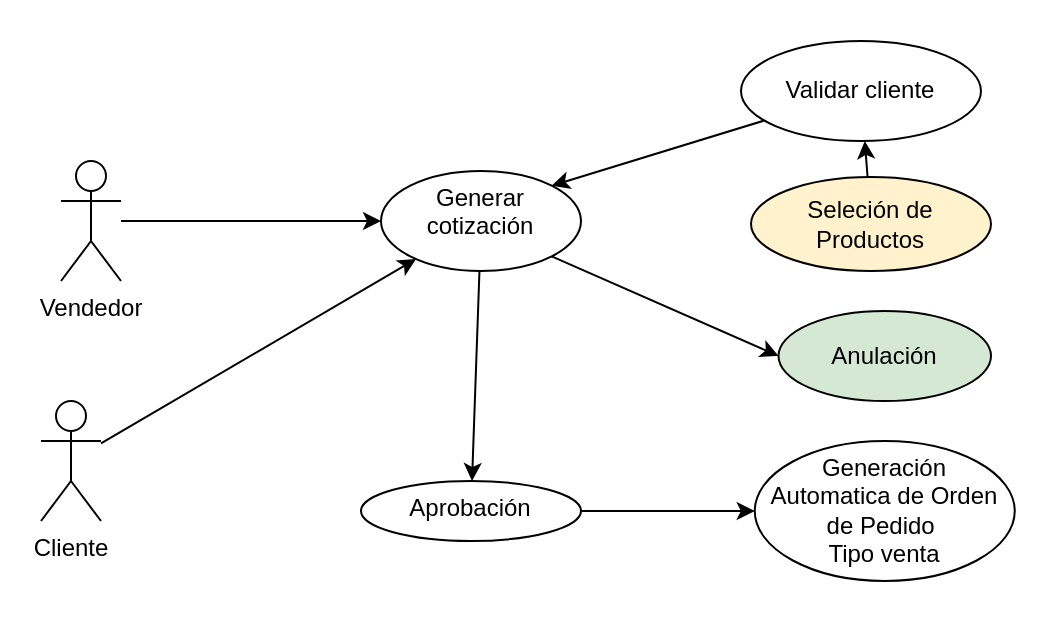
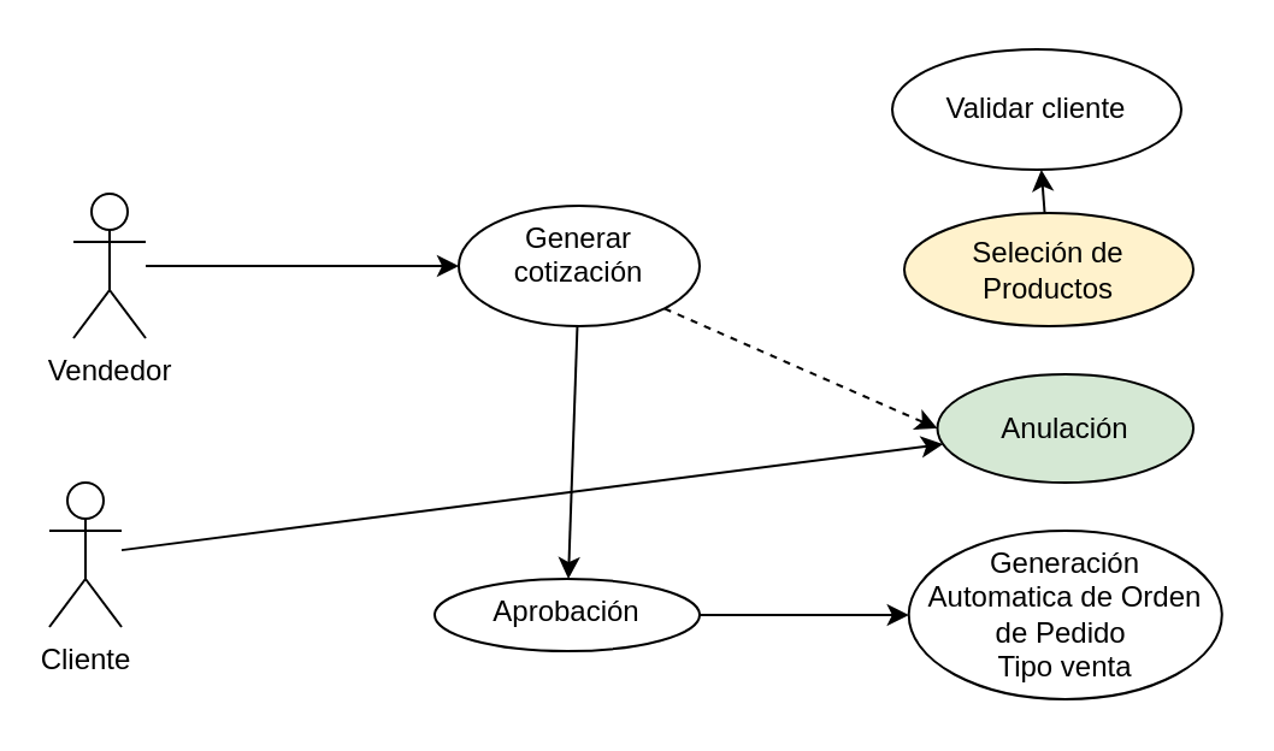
- <mxCell id="15" style="edgeStyle=none;html=1;entryX=1;entryY=0;entryDx=0;entryDy=0;" parent="1" source="16" target="8" edge="1"><mxGeometry relative="1" as="geometry" /></mxCell>
- <mxCell id="7" style="edgeStyle=none;html=1;exitX=1;exitY=1;exitDx=0;exitDy=0;entryX=0;entryY=0.5;entryDx=0;entryDy=0;" edge="1" parent="1" source="8" target="12"><mxGeometry relative="1" as="geometry" /></mxCell>
+ <mxCell id="7" style="edgeStyle=none;html=1;exitX=1;exitY=1;exitDx=0;exitDy=0;entryX=0;entryY=0.5;entryDx=0;entryDy=0;dashed=1;" edge="1" parent="1" source="8" target="12"><mxGeometry relative="1" as="geometry" /></mxCell>
- <mxCell id="4" value="" style="edgeStyle=none;html=1;" parent="1" source="5" target="8" edge="1"><mxGeometry relative="1" as="geometry" /></mxCell>
+ <mxCell id="4" value="" style="edgeStyle=none;html=1;" parent="1" source="5" target="12" edge="1"><mxGeometry relative="1" as="geometry" /></mxCell>
